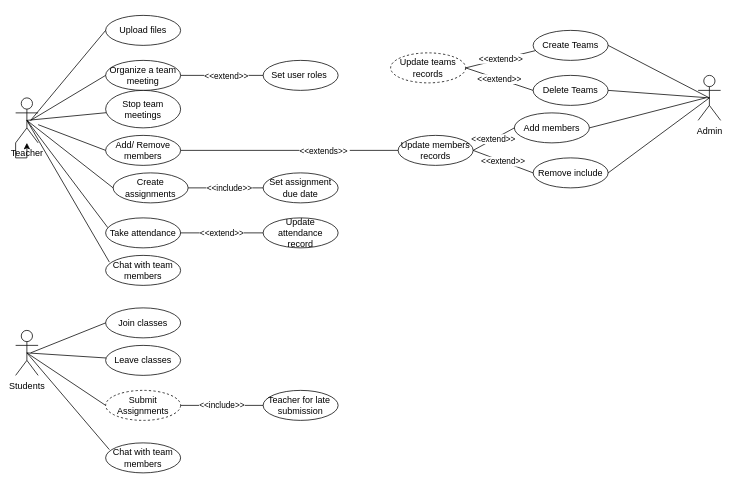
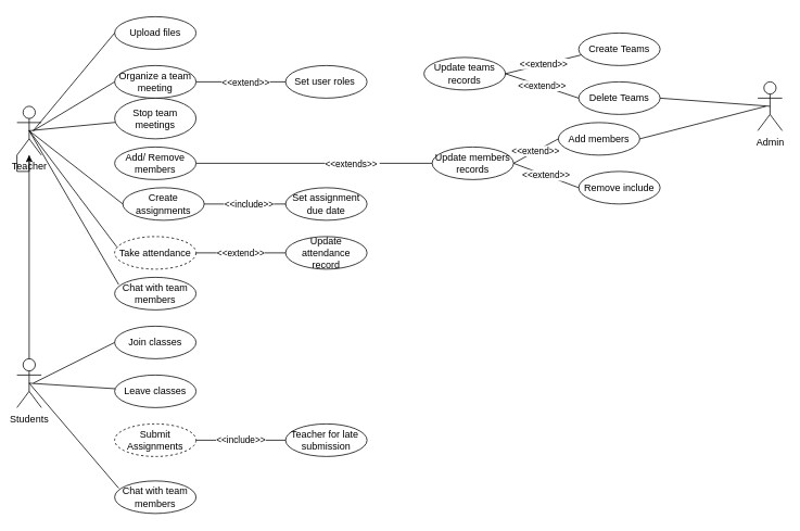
- <mxCell id="8" value="Update teams records" style="ellipse;whiteSpace=wrap;html=1;dashed=1;" vertex="1" parent="1"><mxGeometry x="520" y="70" width="100" height="40" as="geometry" /></mxCell>
+ <mxCell id="8" value="Update teams records" style="ellipse;whiteSpace=wrap;html=1;" vertex="1" parent="1"><mxGeometry x="520" y="70" width="100" height="40" as="geometry" /></mxCell>
- <mxCell id="14" value="" style="endArrow=none;html=1;entryX=1;entryY=0.5;entryDx=0;entryDy=0;exitX=0.5;exitY=0.5;exitDx=0;exitDy=0;exitPerimeter=0;" edge="1" parent="1" source="4" target="3"><mxGeometry width="50" height="50" relative="1" as="geometry"><mxPoint x="570" y="130" as="sourcePoint" /><mxPoint x="620" y="80" as="targetPoint" /></mxGeometry></mxCell>
- <mxCell id="17" value="" style="endArrow=none;html=1;entryX=1;entryY=0.5;entryDx=0;entryDy=0;exitX=0.5;exitY=0.5;exitDx=0;exitDy=0;exitPerimeter=0;" edge="1" parent="1" source="4" target="6"><mxGeometry width="50" height="50" relative="1" as="geometry"><mxPoint x="975" y="160" as="sourcePoint" /><mxPoint x="840" y="90" as="targetPoint" /></mxGeometry></mxCell>
- <mxCell id="49" value="" style="endArrow=none;html=1;entryX=0;entryY=0.5;entryDx=0;entryDy=0;" edge="1" parent="1" source="28" target="48"><mxGeometry width="50" height="50" relative="1" as="geometry"><mxPoint x="590" y="320" as="sourcePoint" /><mxPoint x="640" y="270" as="targetPoint" /></mxGeometry></mxCell>
+ <mxCell id="49" value="" style="endArrow=none;html=1;" edge="1" parent="1" source="28" target="2"><mxGeometry width="50" height="50" relative="1" as="geometry"><mxPoint x="590" y="320" as="sourcePoint" /><mxPoint x="640" y="270" as="targetPoint" /></mxGeometry></mxCell>
- <mxCell id="41" value="Take attendance" style="ellipse;whiteSpace=wrap;html=1;" vertex="1" parent="1"><mxGeometry x="140" y="290" width="100" height="40" as="geometry" /></mxCell>
+ <mxCell id="41" value="Take attendance" style="ellipse;whiteSpace=wrap;html=1;dashed=1;" vertex="1" parent="1"><mxGeometry x="140" y="290" width="100" height="40" as="geometry" /></mxCell>
- <mxCell id="18" value="Join classes" style="ellipse;whiteSpace=wrap;html=1;" vertex="1" parent="1"><mxGeometry x="140" y="410" width="100" height="40" as="geometry" /></mxCell>
+ <mxCell id="18" value="Join classes" style="ellipse;whiteSpace=wrap;html=1;" vertex="1" parent="1"><mxGeometry x="140" y="400" width="100" height="40" as="geometry" /></mxCell>
- <mxCell id="24" value="" style="endArrow=none;html=1;exitX=0.5;exitY=0.5;exitDx=0;exitDy=0;exitPerimeter=0;entryX=0;entryY=0.5;entryDx=0;entryDy=0;" edge="1" parent="1" source="2" target="20"><mxGeometry width="50" height="50" relative="1" as="geometry"><mxPoint x="45" y="480" as="sourcePoint" /><mxPoint x="150.638" y="486.815" as="targetPoint" /></mxGeometry></mxCell>
